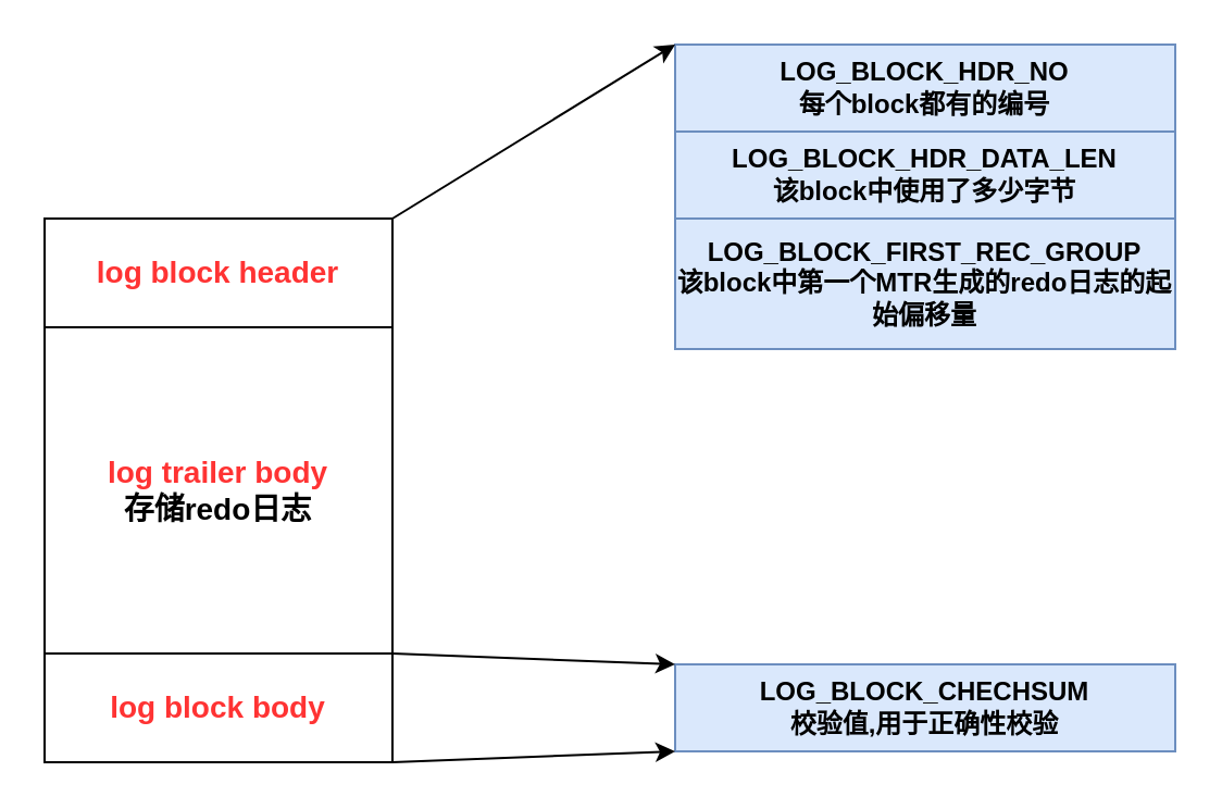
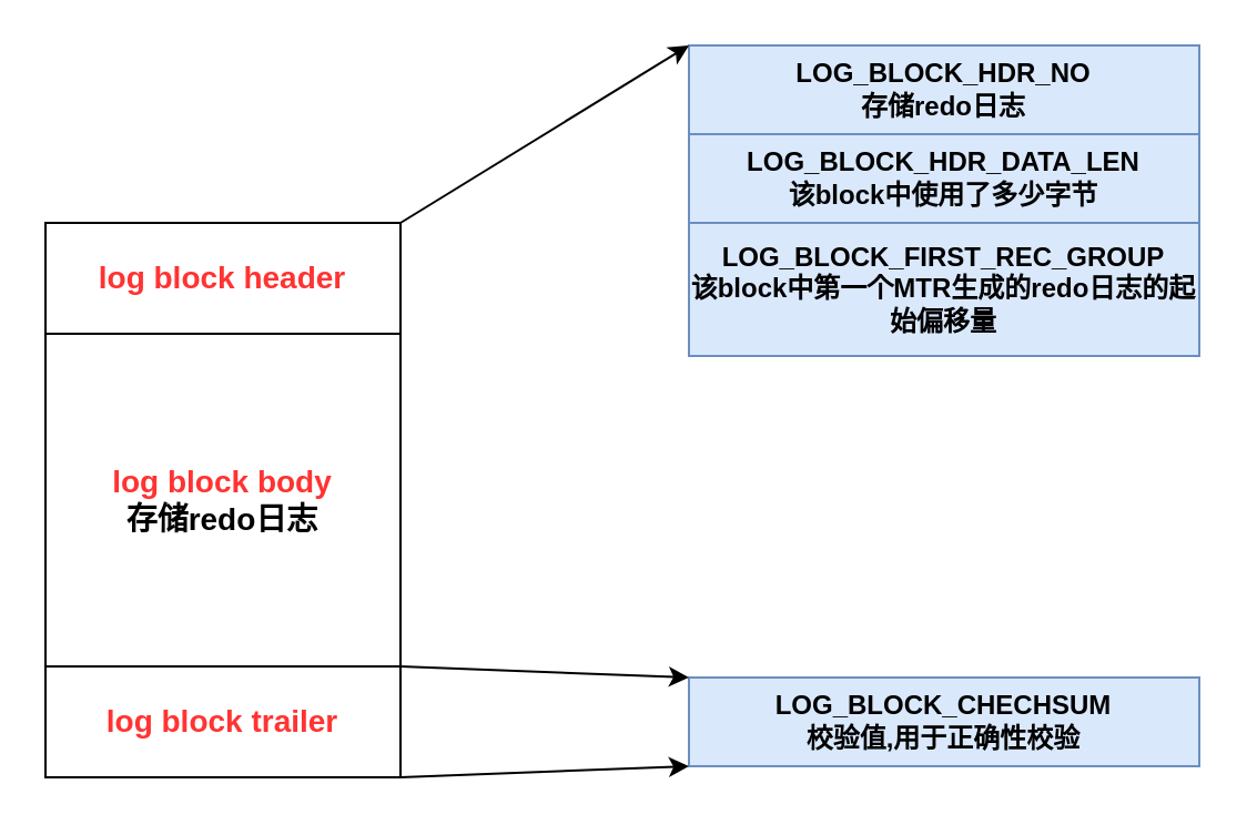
- <mxCell id="5" value="&lt;b&gt;&lt;font style=&quot;font-size: 12px&quot;&gt;LOG_BLOCK_HDR_NO&lt;br&gt;每个block都有的编号&lt;br&gt;&lt;/font&gt;&lt;/b&gt;" style="rounded=0;whiteSpace=wrap;html=1;fillColor=#dae8fc;strokeColor=#6c8ebf;" vertex="1" parent="1"><mxGeometry x="310" y="20" width="230" height="40" as="geometry" /></mxCell>
+ <mxCell id="5" value="&lt;b&gt;&lt;font style=&quot;font-size: 12px&quot;&gt;LOG_BLOCK_HDR_NO&lt;br&gt;存储redo日志&lt;br&gt;&lt;/font&gt;&lt;/b&gt;" style="rounded=0;whiteSpace=wrap;html=1;fillColor=#dae8fc;strokeColor=#6c8ebf;" vertex="1" parent="1"><mxGeometry x="310" y="20" width="230" height="40" as="geometry" /></mxCell>
- <mxCell id="3" value="&lt;b&gt;&lt;font style=&quot;font-size: 14px&quot;&gt;&lt;font color=&quot;#ff3333&quot;&gt;log trailer body&lt;br&gt;&lt;/font&gt;存储redo日志&lt;br&gt;&lt;/font&gt;&lt;/b&gt;" style="rounded=0;whiteSpace=wrap;html=1;" vertex="1" parent="1"><mxGeometry x="20" y="150" width="160" height="150" as="geometry" /></mxCell>
+ <mxCell id="3" value="&lt;b&gt;&lt;font style=&quot;font-size: 14px&quot;&gt;&lt;font color=&quot;#ff3333&quot;&gt;log block body&lt;br&gt;&lt;/font&gt;存储redo日志&lt;br&gt;&lt;/font&gt;&lt;/b&gt;" style="rounded=0;whiteSpace=wrap;html=1;" vertex="1" parent="1"><mxGeometry x="20" y="150" width="160" height="150" as="geometry" /></mxCell>
- <mxCell id="4" value="&lt;b&gt;&lt;font style=&quot;font-size: 14px&quot; color=&quot;#ff3333&quot;&gt;log block body&lt;/font&gt;&lt;/b&gt;" style="rounded=0;whiteSpace=wrap;html=1;" vertex="1" parent="1"><mxGeometry x="20" y="300" width="160" height="50" as="geometry" /></mxCell>
+ <mxCell id="4" value="&lt;b&gt;&lt;font style=&quot;font-size: 14px&quot; color=&quot;#ff3333&quot;&gt;log block trailer&lt;/font&gt;&lt;/b&gt;" style="rounded=0;whiteSpace=wrap;html=1;" vertex="1" parent="1"><mxGeometry x="20" y="300" width="160" height="50" as="geometry" /></mxCell>
